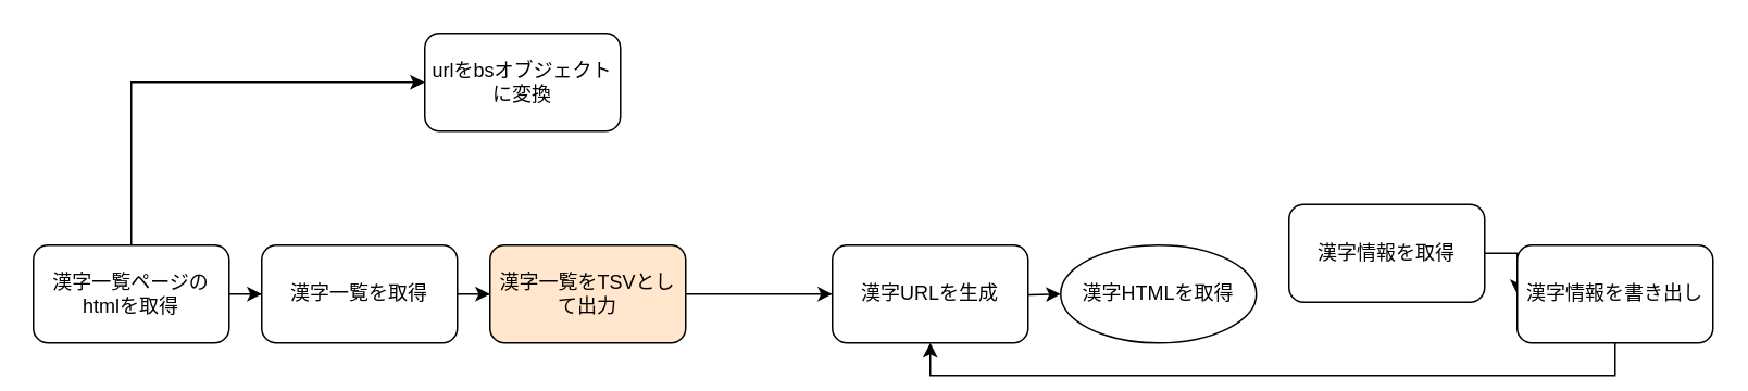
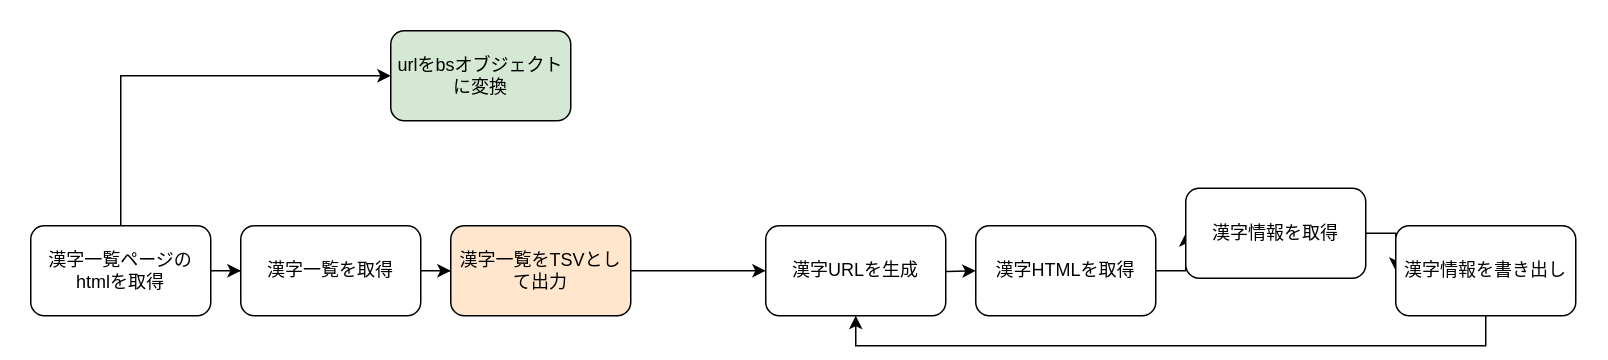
- <mxCell id="17" value="urlをbsオブジェクトに変換" style="rounded=1;whiteSpace=wrap;html=1;" parent="1" vertex="1"><mxGeometry x="260" y="20" width="120" height="60" as="geometry" /></mxCell>
+ <mxCell id="17" value="urlをbsオブジェクトに変換" style="rounded=1;whiteSpace=wrap;html=1;fillColor=#d5e8d4;" parent="1" vertex="1"><mxGeometry x="260" y="20" width="120" height="60" as="geometry" /></mxCell>
- <mxCell id="12" value="漢字HTMLを取得" style="ellipse;whiteSpace=wrap;html=1;" parent="1" vertex="1"><mxGeometry x="650" y="150" width="120" height="60" as="geometry" /></mxCell>
+ <mxCell id="12" value="漢字HTMLを取得" style="rounded=1;whiteSpace=wrap;html=1;" parent="1" vertex="1"><mxGeometry x="650" y="150" width="120" height="60" as="geometry" /></mxCell>
+ <mxCell id="11" style="edgeStyle=orthogonalEdgeStyle;rounded=0;orthogonalLoop=1;jettySize=auto;html=1;" parent="1" source="12" target="14" edge="1"><mxGeometry relative="1" as="geometry" /></mxCell>
